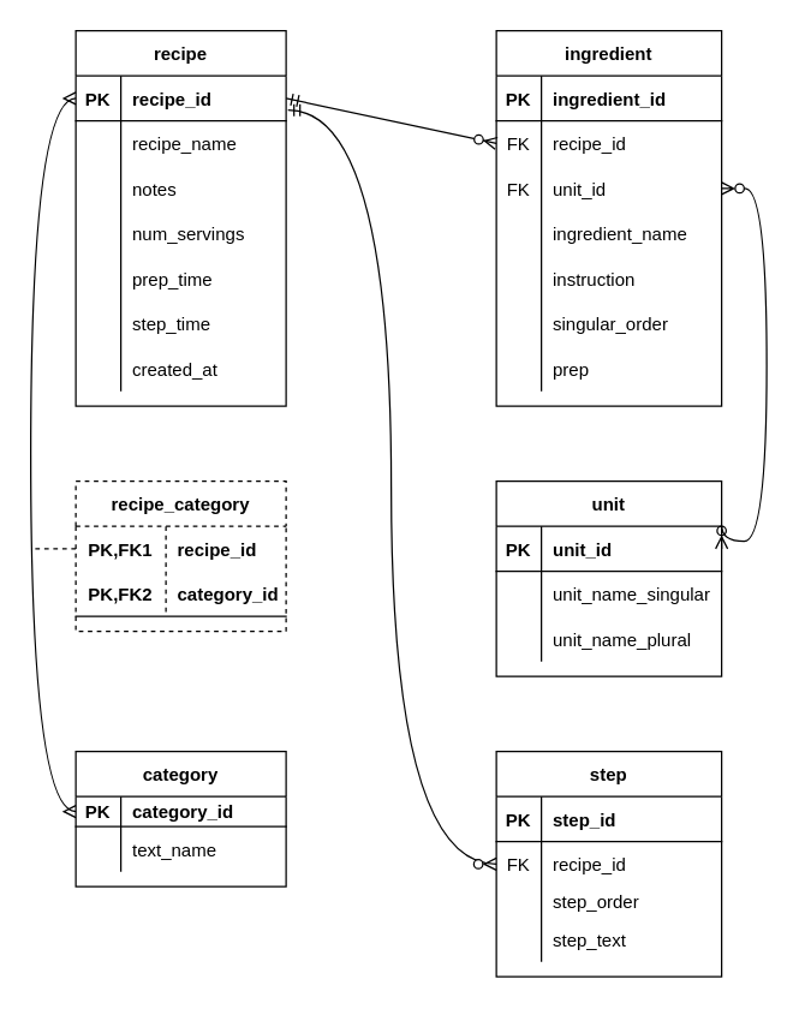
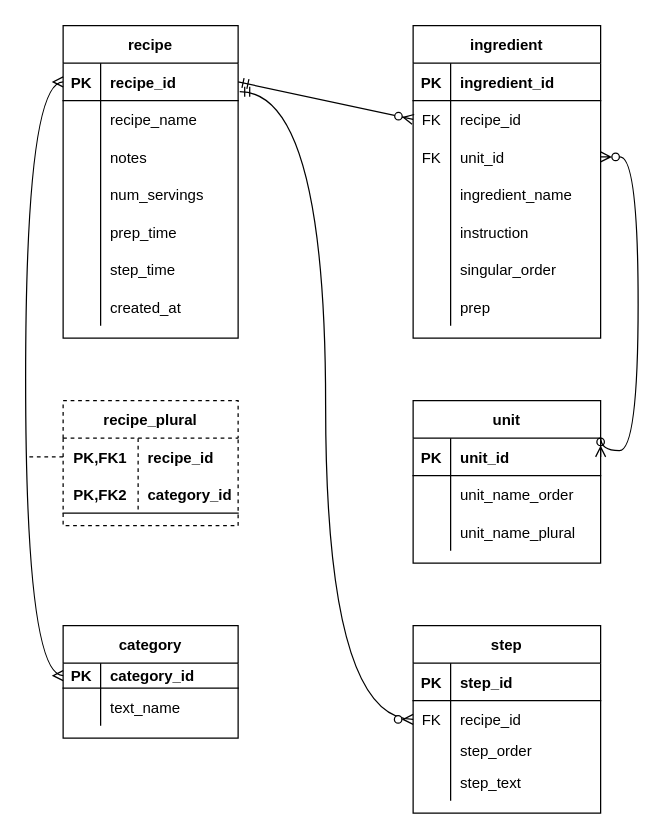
- <mxCell id="77" value="recipe_category" style="shape=table;startSize=30;container=1;collapsible=1;childLayout=tableLayout;fixedRows=1;rowLines=0;fontStyle=1;align=center;resizeLast=1;dashed=1;" vertex="1" parent="1"><mxGeometry x="50" y="320" width="140" height="100" as="geometry" /></mxCell>
+ <mxCell id="77" value="recipe_plural" style="shape=table;startSize=30;container=1;collapsible=1;childLayout=tableLayout;fixedRows=1;rowLines=0;fontStyle=1;align=center;resizeLast=1;dashed=1;" vertex="1" parent="1"><mxGeometry x="50" y="320" width="140" height="100" as="geometry" /></mxCell>
- <mxCell id="53" value="unit_name_singular" style="shape=partialRectangle;connectable=0;fillColor=none;top=0;left=0;bottom=0;right=0;align=left;spacingLeft=6;overflow=hidden;" vertex="1" parent="51"><mxGeometry x="30" width="120" height="30" as="geometry"><mxRectangle width="120" height="30" as="alternateBounds" /></mxGeometry></mxCell>
+ <mxCell id="53" value="unit_name_order" style="shape=partialRectangle;connectable=0;fillColor=none;top=0;left=0;bottom=0;right=0;align=left;spacingLeft=6;overflow=hidden;" vertex="1" parent="51"><mxGeometry x="30" width="120" height="30" as="geometry"><mxRectangle width="120" height="30" as="alternateBounds" /></mxGeometry></mxCell>
